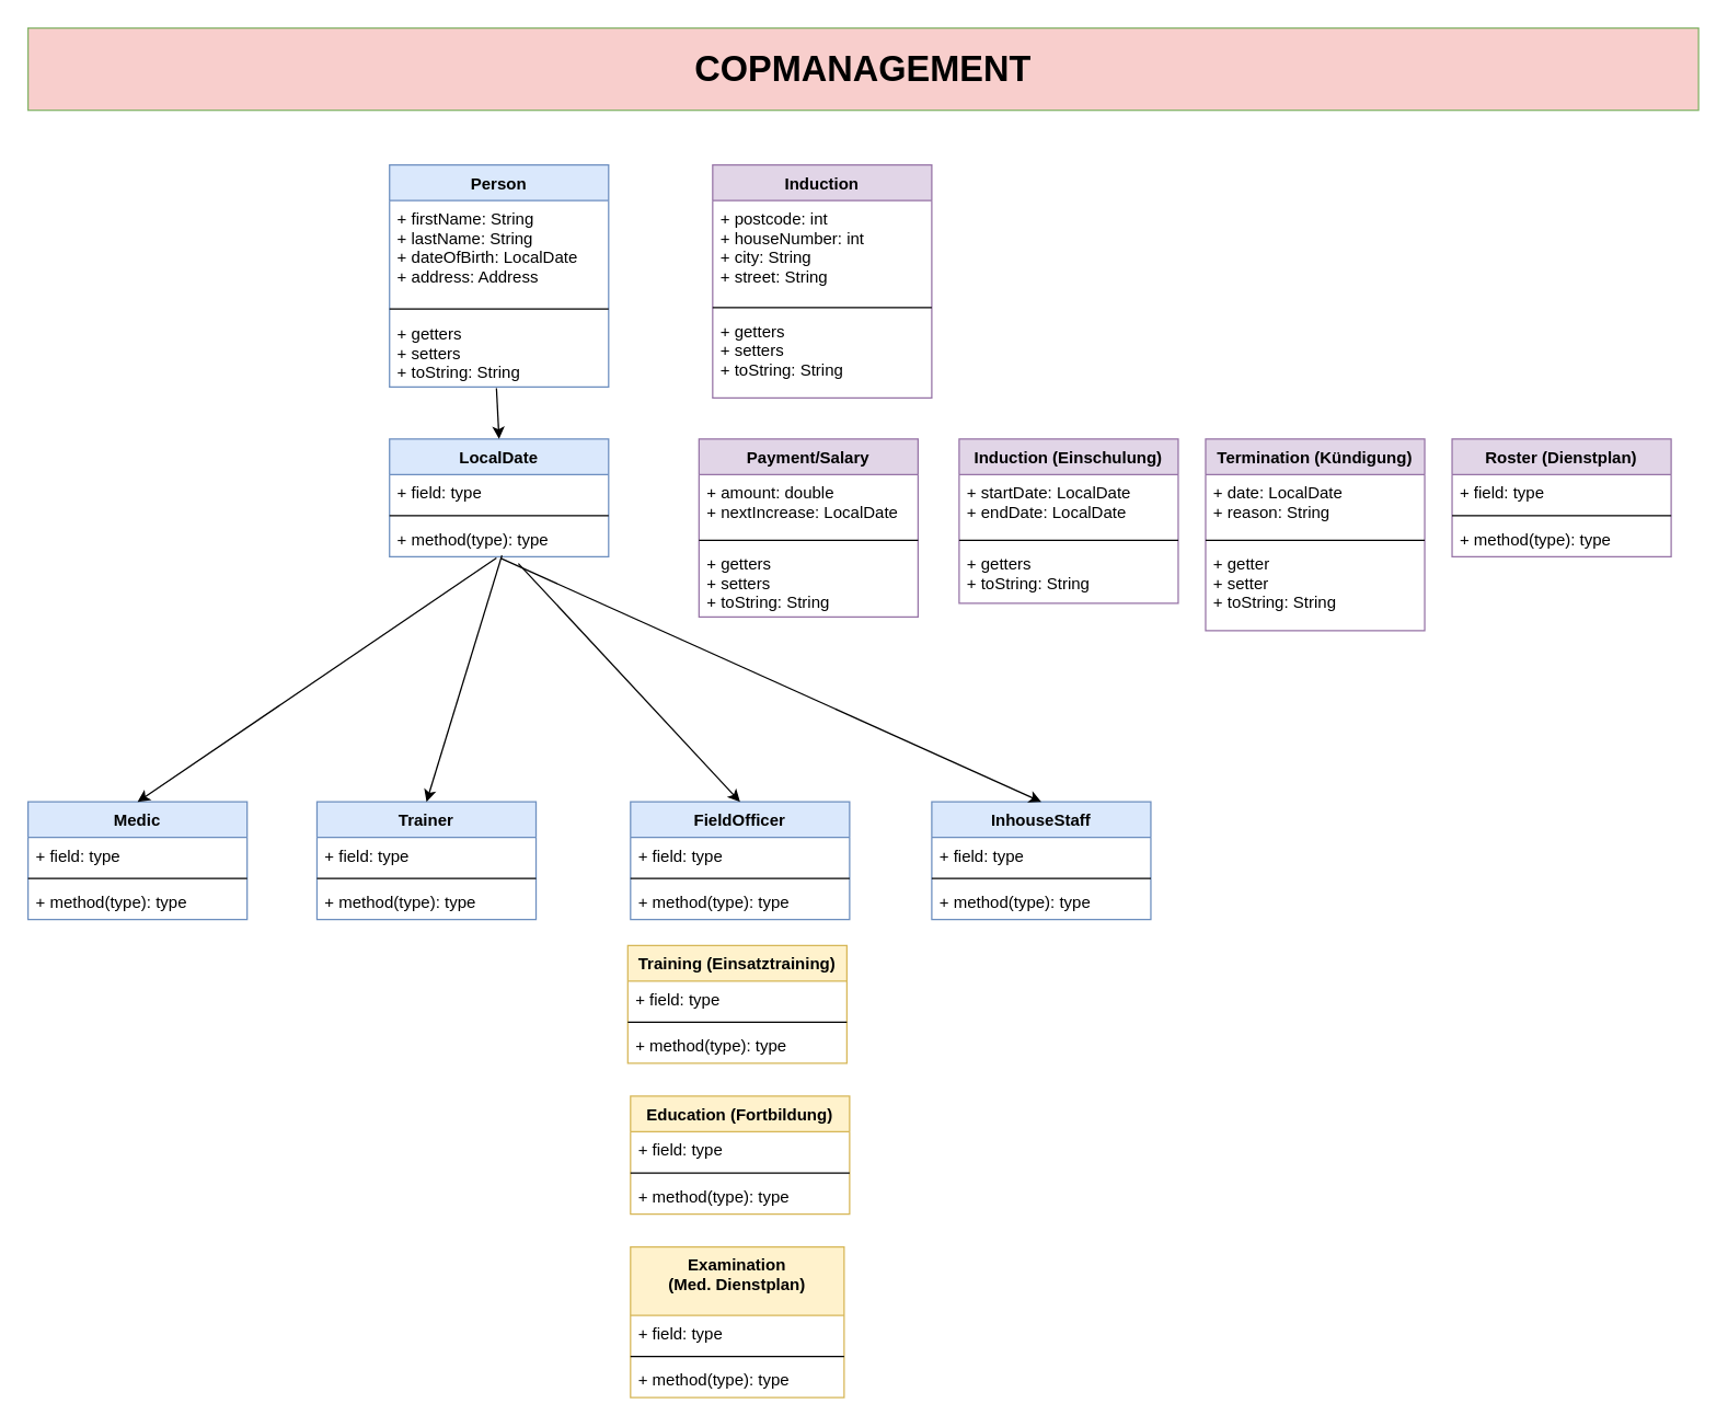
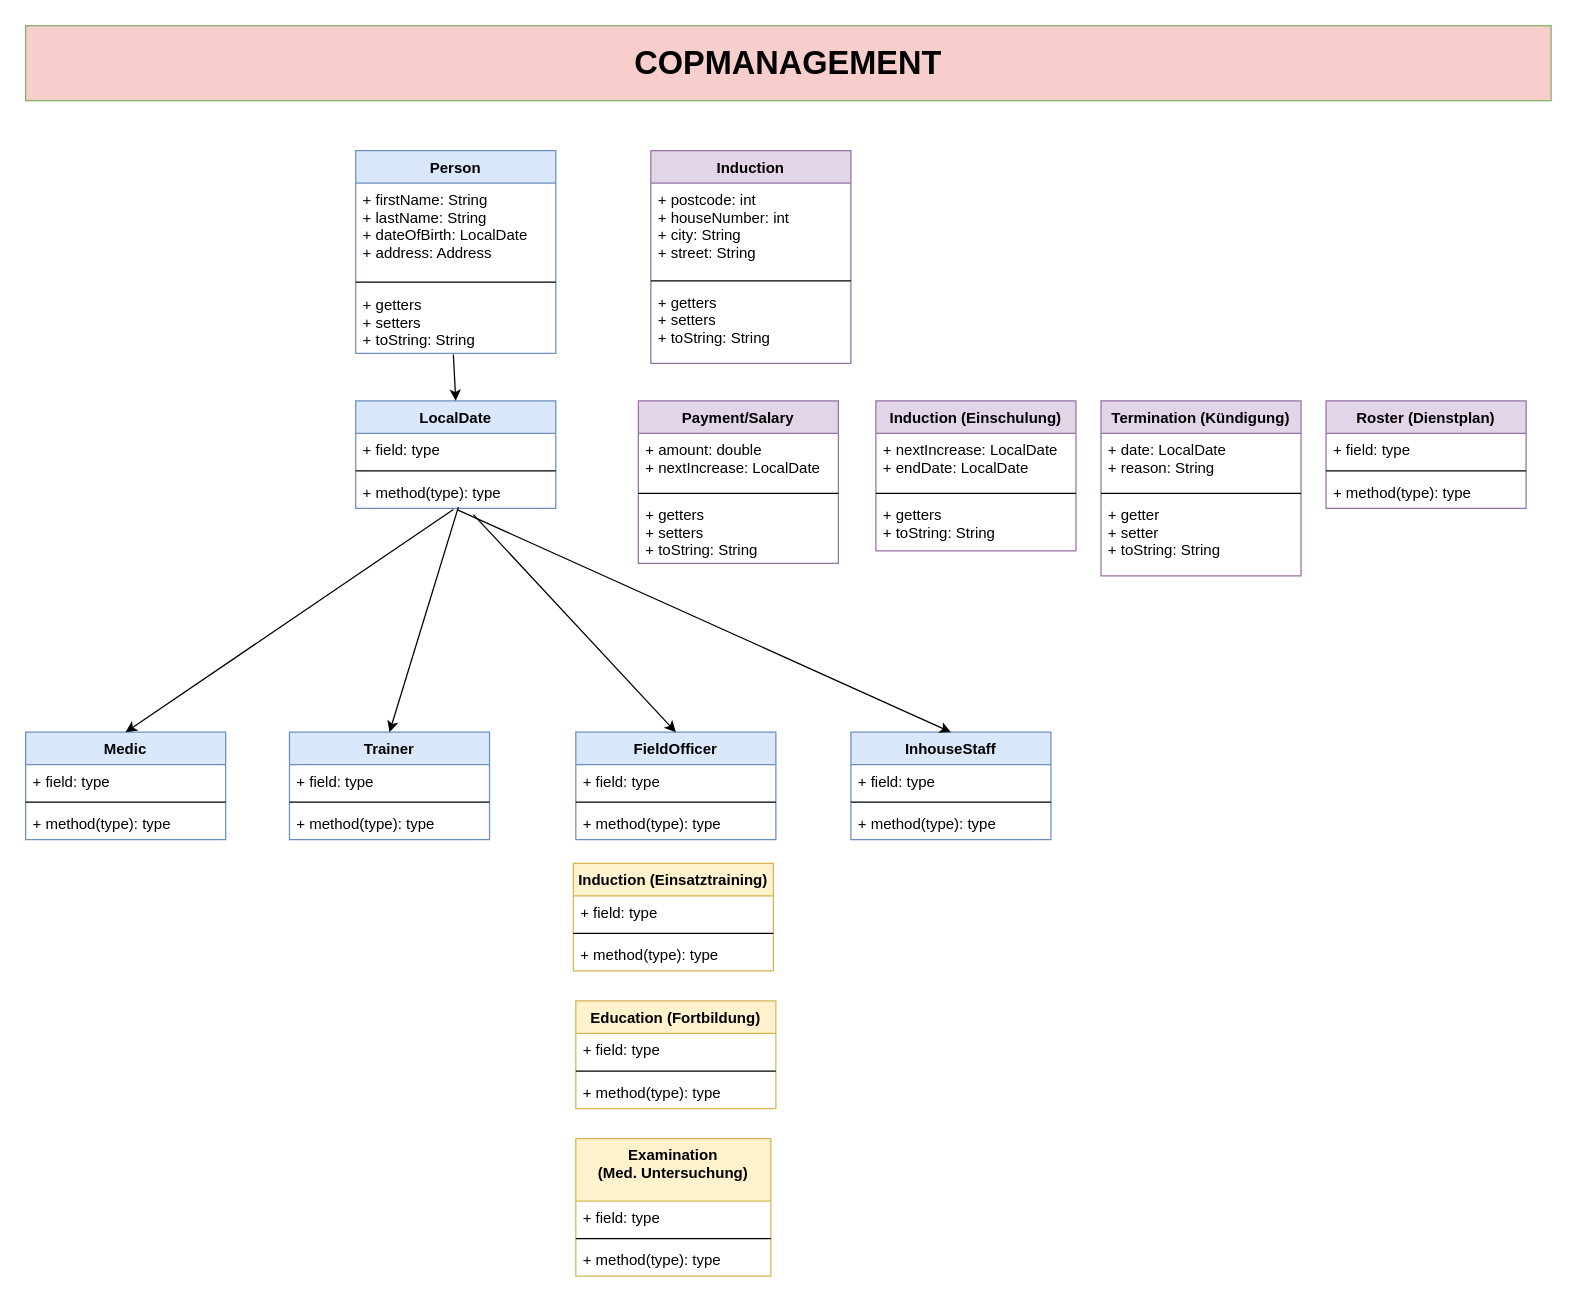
- <mxCell id="36" value="+ startDate: LocalDate&#10;+ endDate: LocalDate" style="text;strokeColor=none;fillColor=none;align=left;verticalAlign=top;spacingLeft=4;spacingRight=4;overflow=hidden;rotatable=0;points=[[0,0.5],[1,0.5]];portConstraint=eastwest;" vertex="1" parent="35"><mxGeometry y="26" width="160" height="44" as="geometry" /></mxCell>
+ <mxCell id="36" value="+ nextIncrease: LocalDate&#10;+ endDate: LocalDate" style="text;strokeColor=none;fillColor=none;align=left;verticalAlign=top;spacingLeft=4;spacingRight=4;overflow=hidden;rotatable=0;points=[[0,0.5],[1,0.5]];portConstraint=eastwest;" vertex="1" parent="35"><mxGeometry y="26" width="160" height="44" as="geometry" /></mxCell>
- <mxCell id="51" value="Training (Einsatztraining)" style="swimlane;fontStyle=1;align=center;verticalAlign=top;childLayout=stackLayout;horizontal=1;startSize=26;horizontalStack=0;resizeParent=1;resizeParentMax=0;resizeLast=0;collapsible=1;marginBottom=0;fillColor=#fff2cc;strokeColor=#d6b656;" vertex="1" parent="1"><mxGeometry x="458" y="690" width="160" height="86" as="geometry" /></mxCell>
+ <mxCell id="51" value="Induction (Einsatztraining)" style="swimlane;fontStyle=1;align=center;verticalAlign=top;childLayout=stackLayout;horizontal=1;startSize=26;horizontalStack=0;resizeParent=1;resizeParentMax=0;resizeLast=0;collapsible=1;marginBottom=0;fillColor=#fff2cc;strokeColor=#d6b656;" vertex="1" parent="1"><mxGeometry x="458" y="690" width="160" height="86" as="geometry" /></mxCell>
- <mxCell id="47" value="Examination&#10;(Med. Dienstplan)&#10;" style="swimlane;fontStyle=1;align=center;verticalAlign=top;childLayout=stackLayout;horizontal=1;startSize=50;horizontalStack=0;resizeParent=1;resizeParentMax=0;resizeLast=0;collapsible=1;marginBottom=0;fillColor=#fff2cc;strokeColor=#d6b656;" vertex="1" parent="1"><mxGeometry x="460" y="910" width="156" height="110" as="geometry" /></mxCell>
+ <mxCell id="47" value="Examination&#10;(Med. Untersuchung)&#10;" style="swimlane;fontStyle=1;align=center;verticalAlign=top;childLayout=stackLayout;horizontal=1;startSize=50;horizontalStack=0;resizeParent=1;resizeParentMax=0;resizeLast=0;collapsible=1;marginBottom=0;fillColor=#fff2cc;strokeColor=#d6b656;" vertex="1" parent="1"><mxGeometry x="460" y="910" width="156" height="110" as="geometry" /></mxCell>
